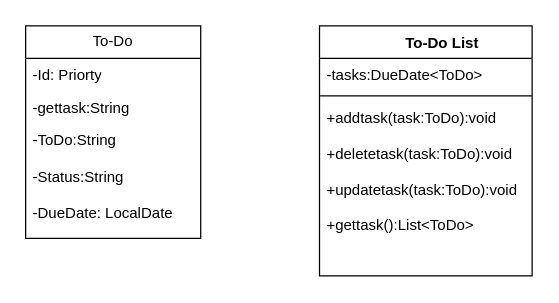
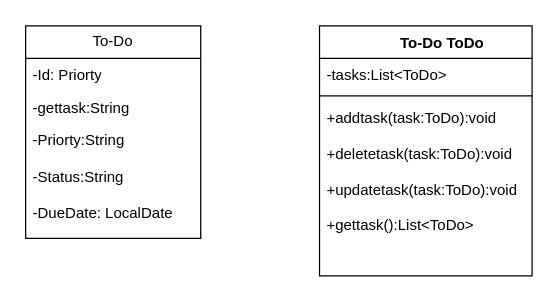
- <mxCell id="6" value="&lt;span style=&quot;white-space: pre;&quot;&gt;&#09;&lt;/span&gt;To-Do List" style="swimlane;fontStyle=1;align=center;verticalAlign=top;childLayout=stackLayout;horizontal=1;startSize=26;horizontalStack=0;resizeParent=1;resizeParentMax=0;resizeLast=0;collapsible=1;marginBottom=0;whiteSpace=wrap;html=1;" vertex="1" parent="1"><mxGeometry x="255" y="20" width="170" height="200" as="geometry" /></mxCell>
+ <mxCell id="6" value="&lt;span style=&quot;white-space: pre;&quot;&gt;&#09;&lt;/span&gt;To-Do ToDo" style="swimlane;fontStyle=1;align=center;verticalAlign=top;childLayout=stackLayout;horizontal=1;startSize=26;horizontalStack=0;resizeParent=1;resizeParentMax=0;resizeLast=0;collapsible=1;marginBottom=0;whiteSpace=wrap;html=1;" vertex="1" parent="1"><mxGeometry x="255" y="20" width="170" height="200" as="geometry" /></mxCell>
- <mxCell id="7" value="-tasks:DueDate&amp;lt;ToDo&amp;gt;" style="text;strokeColor=none;fillColor=none;align=left;verticalAlign=top;spacingLeft=4;spacingRight=4;overflow=hidden;rotatable=0;points=[[0,0.5],[1,0.5]];portConstraint=eastwest;whiteSpace=wrap;html=1;" vertex="1" parent="6"><mxGeometry y="26" width="170" height="26" as="geometry" /></mxCell>
+ <mxCell id="7" value="-tasks:List&amp;lt;ToDo&amp;gt;" style="text;strokeColor=none;fillColor=none;align=left;verticalAlign=top;spacingLeft=4;spacingRight=4;overflow=hidden;rotatable=0;points=[[0,0.5],[1,0.5]];portConstraint=eastwest;whiteSpace=wrap;html=1;" vertex="1" parent="6"><mxGeometry y="26" width="170" height="26" as="geometry" /></mxCell>
- <mxCell id="5" value="-ToDo:String&lt;div&gt;&lt;br&gt;&lt;/div&gt;&lt;div&gt;-Status:String&lt;br&gt;&lt;br&gt;-DueDate: LocalDate&lt;/div&gt;" style="text;strokeColor=none;fillColor=none;align=left;verticalAlign=top;spacingLeft=4;spacingRight=4;overflow=hidden;rotatable=0;points=[[0,0.5],[1,0.5]];portConstraint=eastwest;whiteSpace=wrap;html=1;" vertex="1" parent="2"><mxGeometry y="78" width="140" height="92" as="geometry" /></mxCell>
+ <mxCell id="5" value="-Priorty:String&lt;div&gt;&lt;br&gt;&lt;/div&gt;&lt;div&gt;-Status:String&lt;br&gt;&lt;br&gt;-DueDate: LocalDate&lt;/div&gt;" style="text;strokeColor=none;fillColor=none;align=left;verticalAlign=top;spacingLeft=4;spacingRight=4;overflow=hidden;rotatable=0;points=[[0,0.5],[1,0.5]];portConstraint=eastwest;whiteSpace=wrap;html=1;" vertex="1" parent="2"><mxGeometry y="78" width="140" height="92" as="geometry" /></mxCell>
